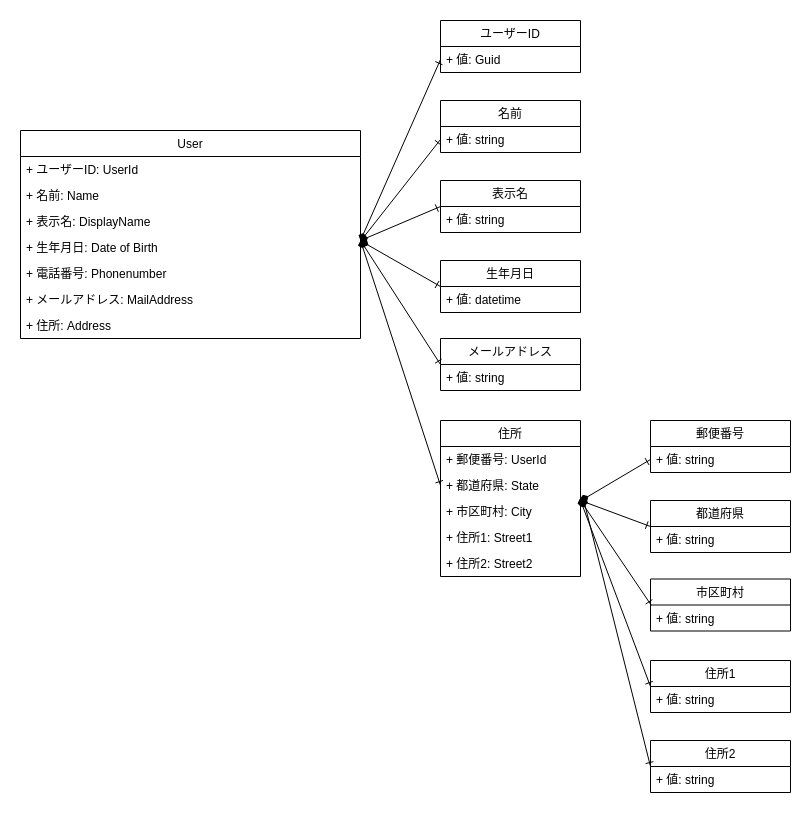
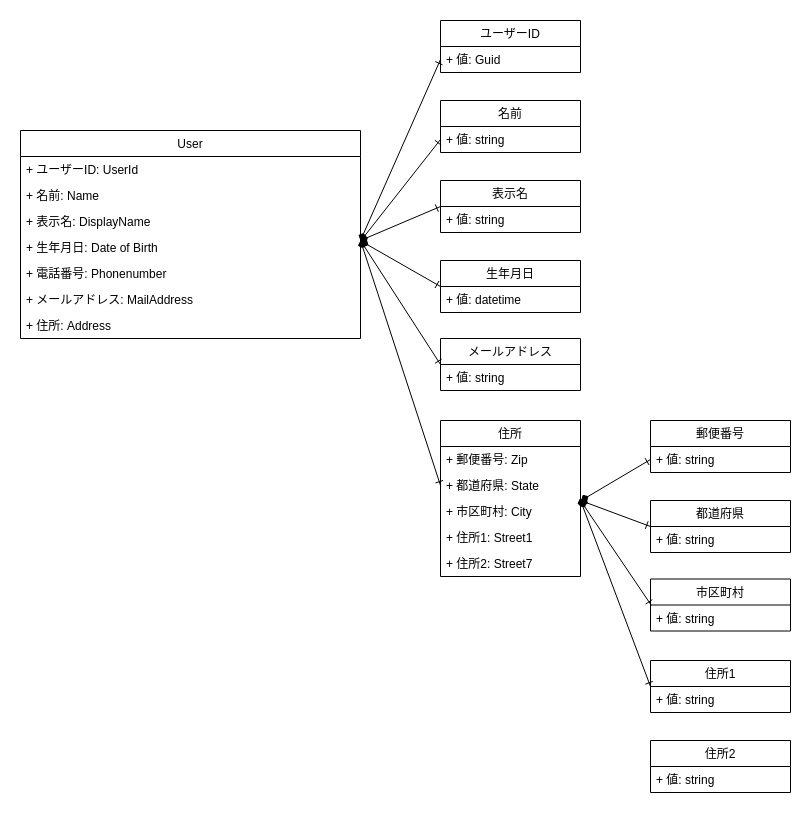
- <mxCell id="19" value="+ 郵便番号: UserId" style="text;strokeColor=none;fillColor=none;align=left;verticalAlign=top;spacingLeft=4;spacingRight=4;overflow=hidden;rotatable=0;points=[[0,0.5],[1,0.5]];portConstraint=eastwest;" vertex="1" parent="18"><mxGeometry y="26" width="140" height="26" as="geometry" /></mxCell>
+ <mxCell id="19" value="+ 郵便番号: Zip" style="text;strokeColor=none;fillColor=none;align=left;verticalAlign=top;spacingLeft=4;spacingRight=4;overflow=hidden;rotatable=0;points=[[0,0.5],[1,0.5]];portConstraint=eastwest;" vertex="1" parent="18"><mxGeometry y="26" width="140" height="26" as="geometry" /></mxCell>
- <mxCell id="23" value="+ 住所2: Street2" style="text;strokeColor=none;fillColor=none;align=left;verticalAlign=top;spacingLeft=4;spacingRight=4;overflow=hidden;rotatable=0;points=[[0,0.5],[1,0.5]];portConstraint=eastwest;" vertex="1" parent="18"><mxGeometry y="130" width="140" height="26" as="geometry" /></mxCell>
+ <mxCell id="23" value="+ 住所2: Street7" style="text;strokeColor=none;fillColor=none;align=left;verticalAlign=top;spacingLeft=4;spacingRight=4;overflow=hidden;rotatable=0;points=[[0,0.5],[1,0.5]];portConstraint=eastwest;" vertex="1" parent="18"><mxGeometry y="130" width="140" height="26" as="geometry" /></mxCell>
- <mxCell id="46" style="edgeStyle=none;html=1;entryX=0;entryY=0.5;entryDx=0;entryDy=0;endArrow=ERone;endFill=0;startArrow=diamond;startFill=1;exitX=1.014;exitY=-0.128;exitDx=0;exitDy=0;exitPerimeter=0;" edge="1" parent="1" source="21" target="34"><mxGeometry relative="1" as="geometry"><mxPoint x="611.4" y="530.002" as="sourcePoint" /><mxPoint x="660" y="696" as="targetPoint" /></mxGeometry></mxCell>
